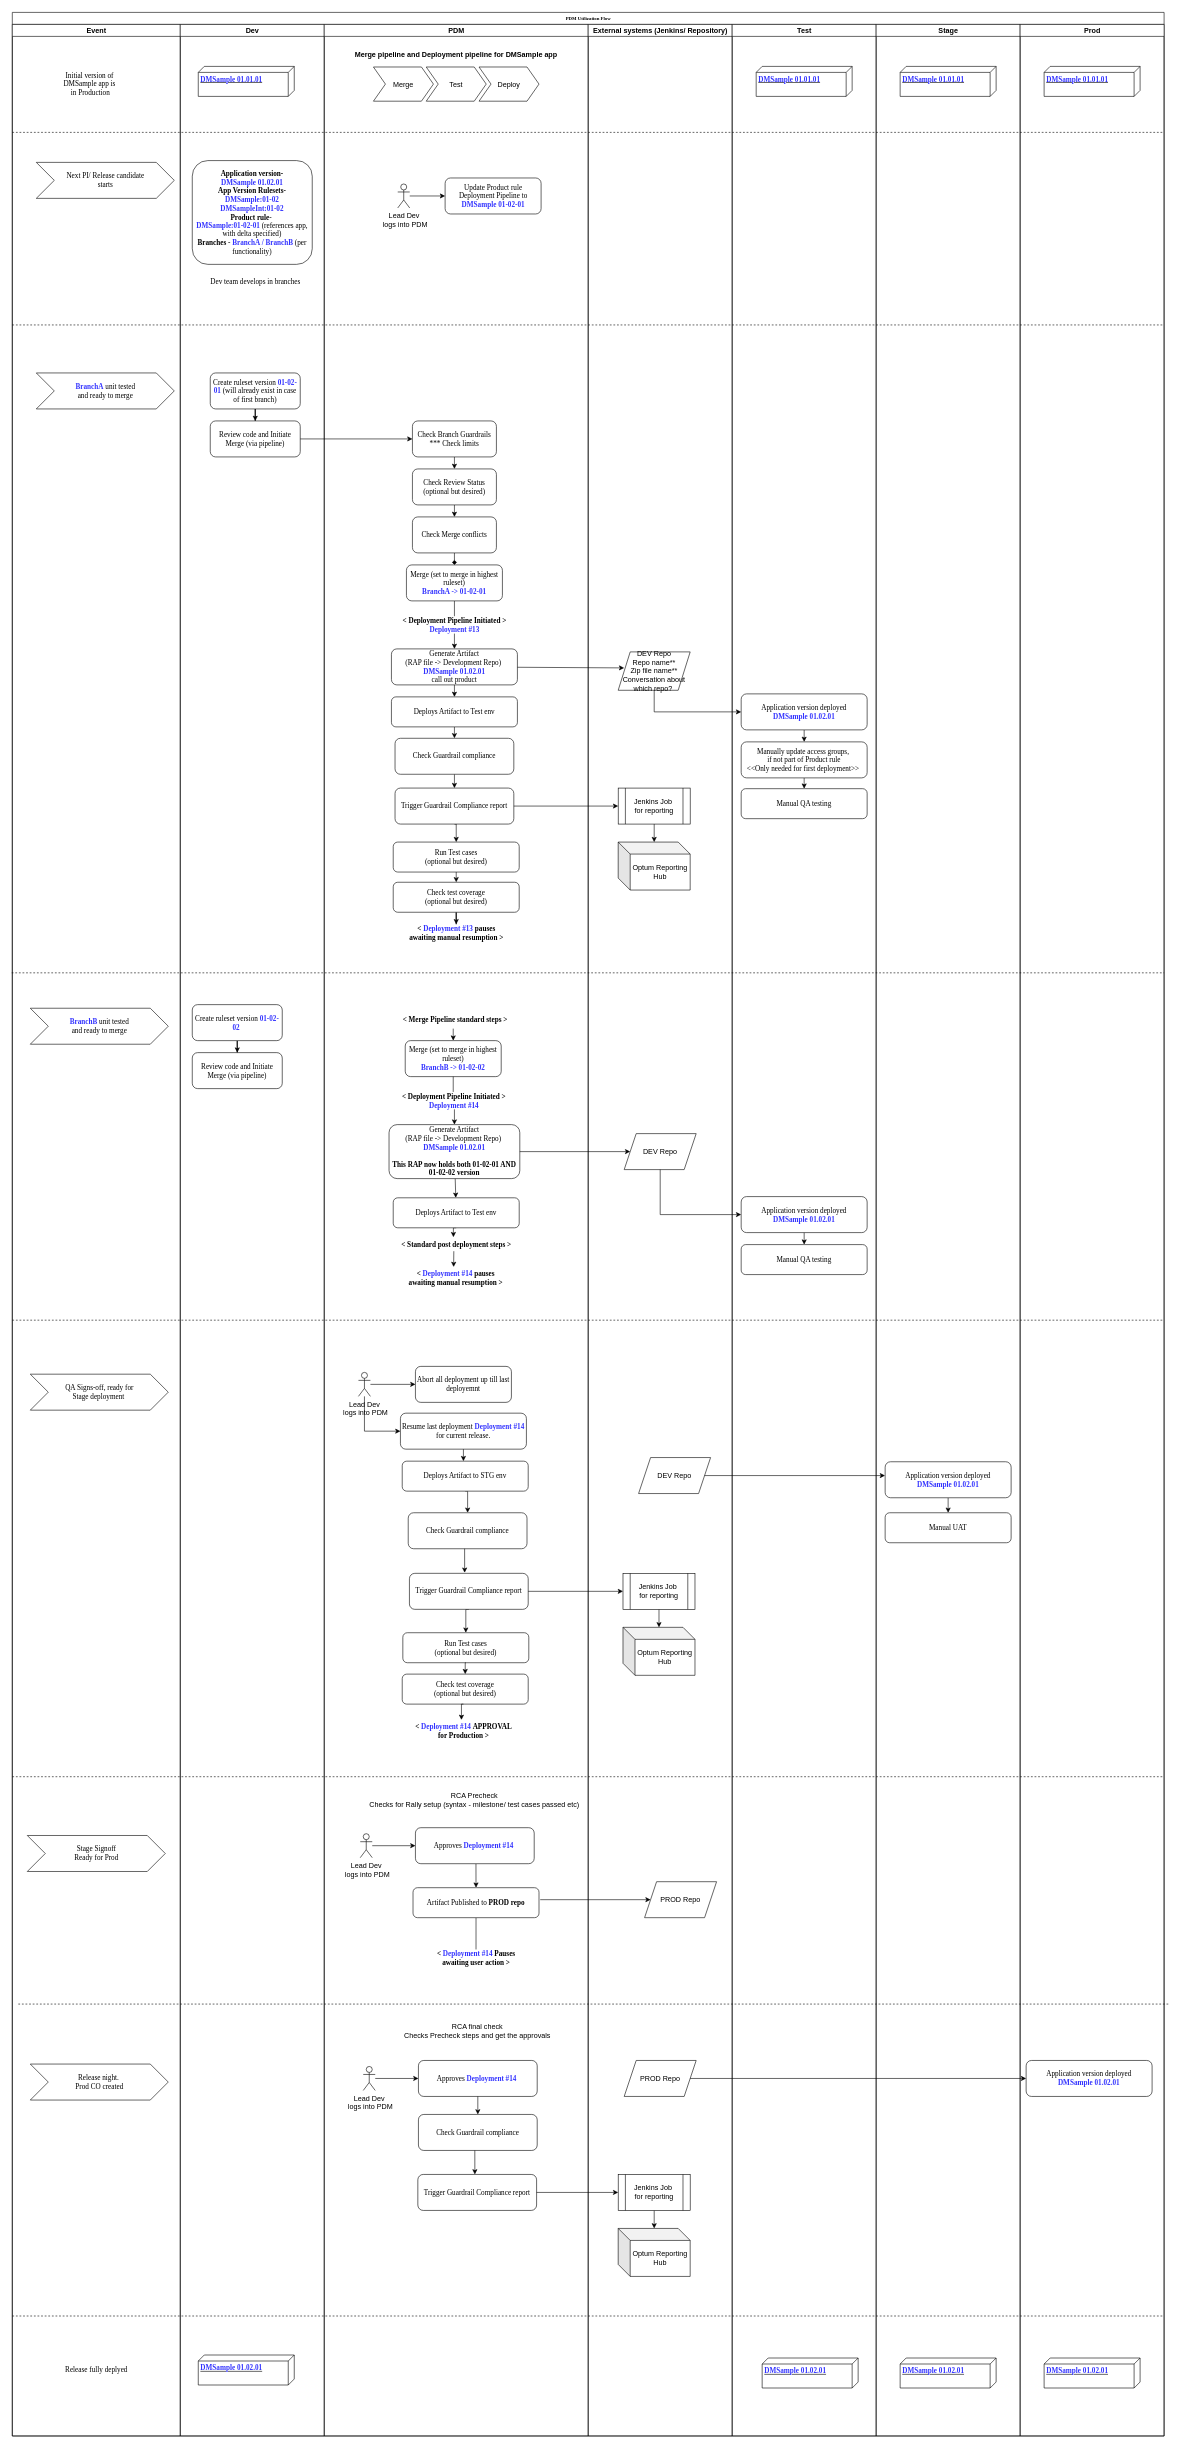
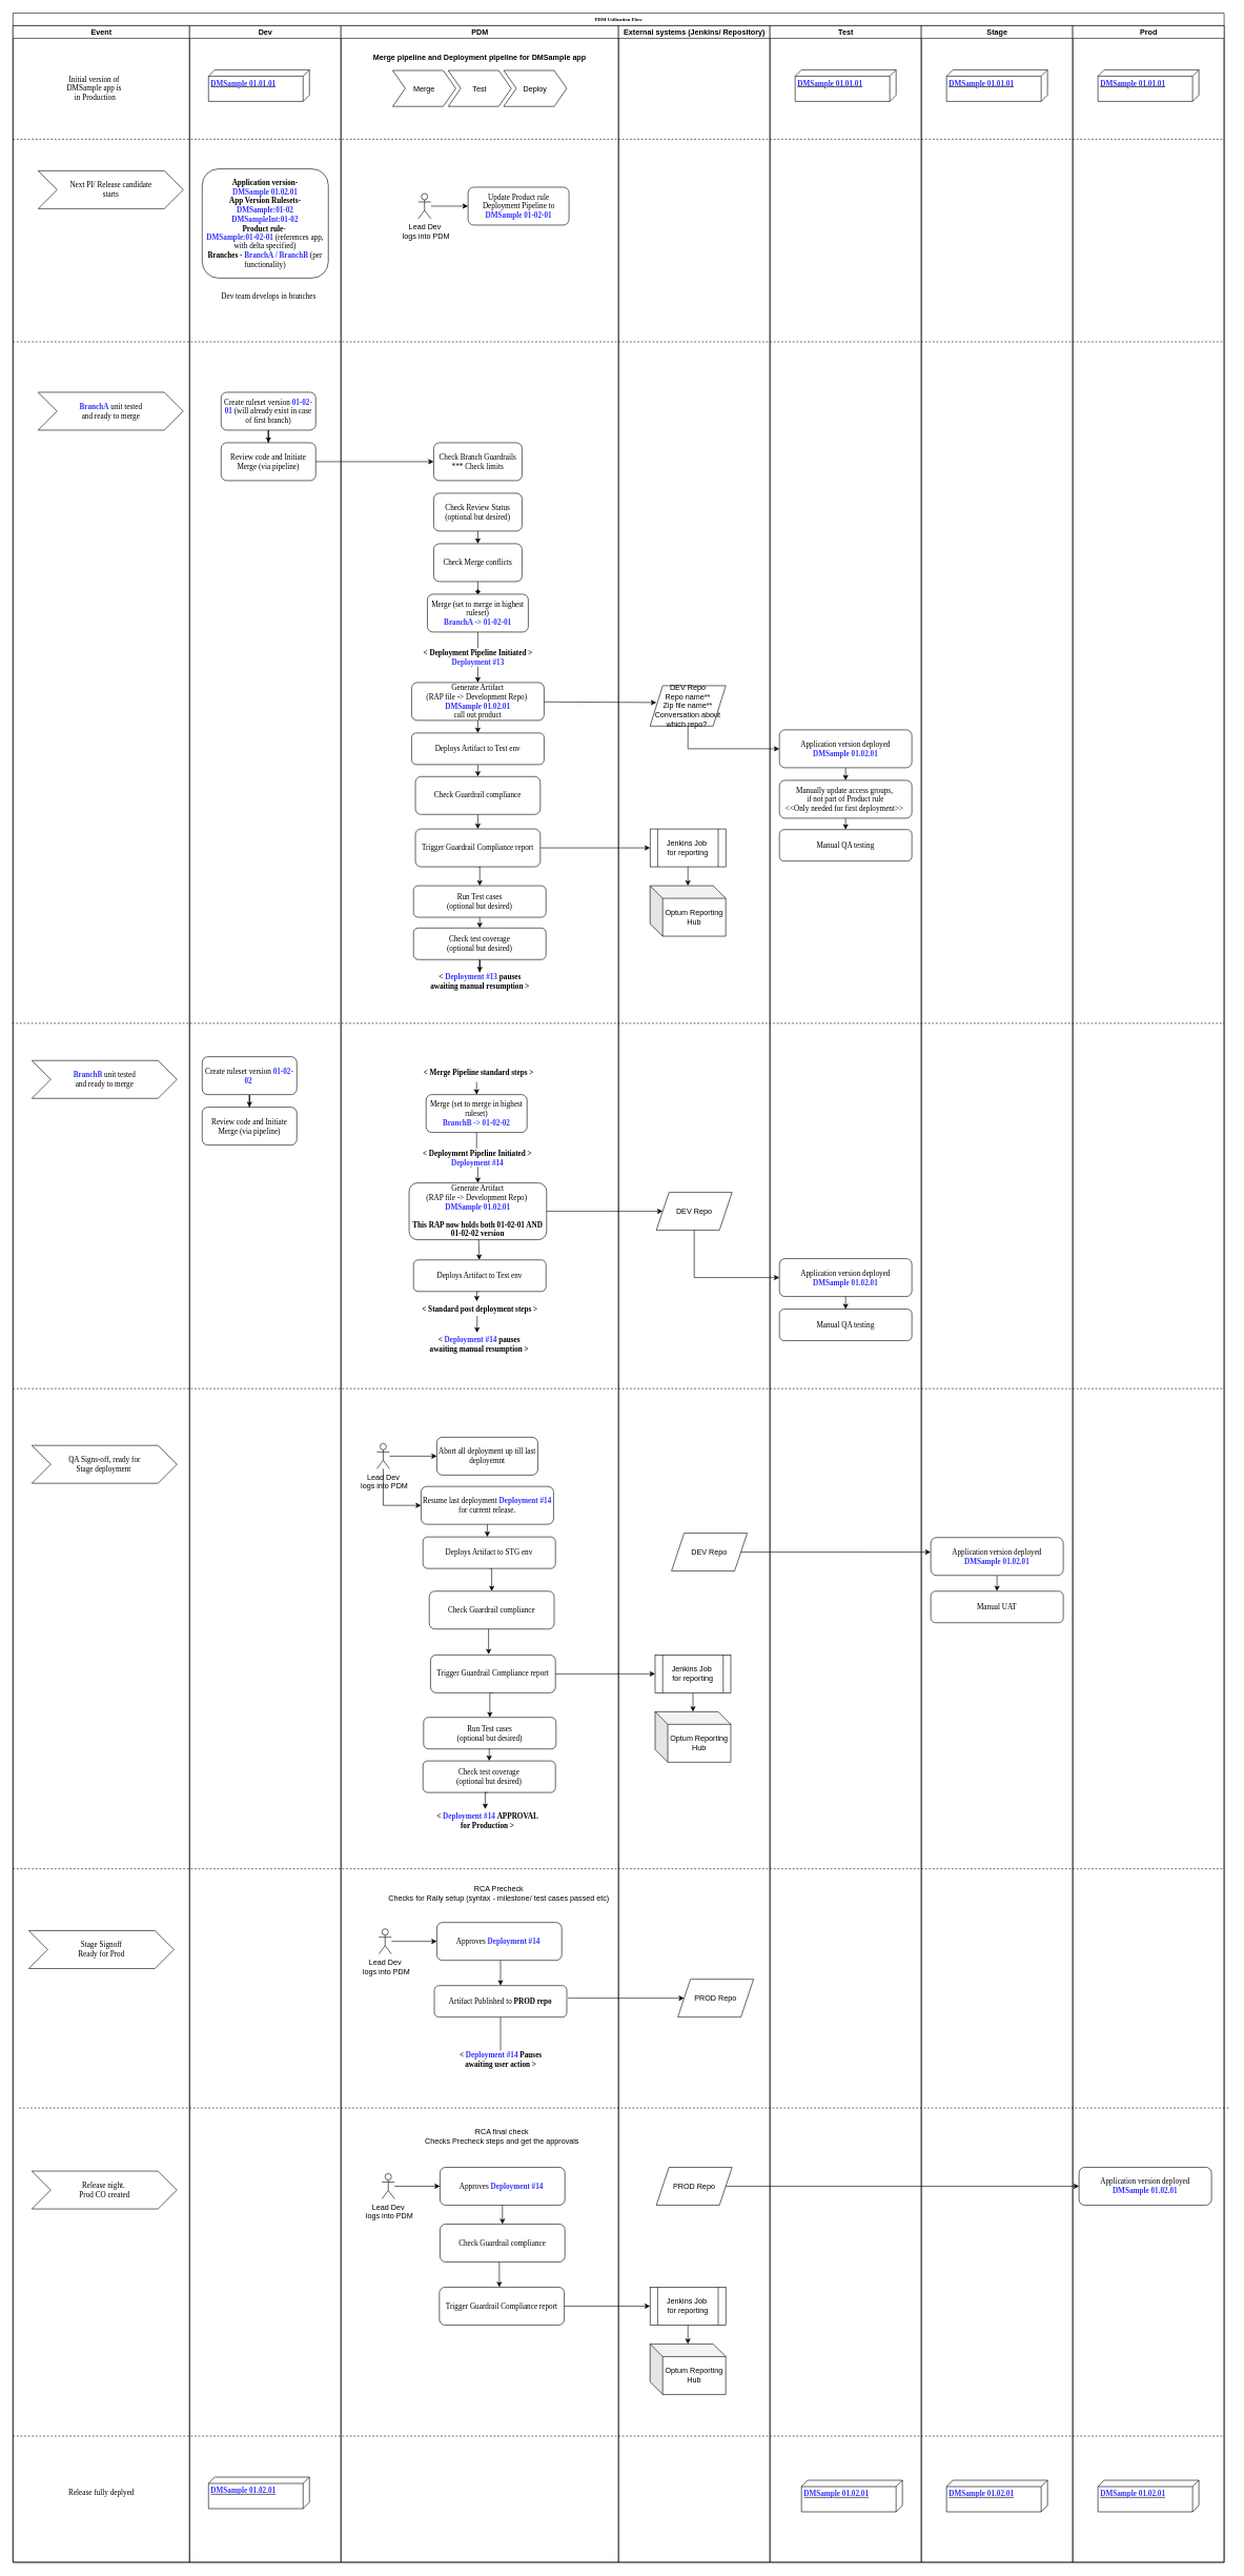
- <mxCell id="20" style="edgeStyle=orthogonalEdgeStyle;rounded=0;orthogonalLoop=1;jettySize=auto;html=1;exitX=0.5;exitY=1;exitDx=0;exitDy=0;entryX=0.5;entryY=0;entryDx=0;entryDy=0;" parent="18" source="21" target="23" edge="1"><mxGeometry relative="1" as="geometry" /></mxCell>
